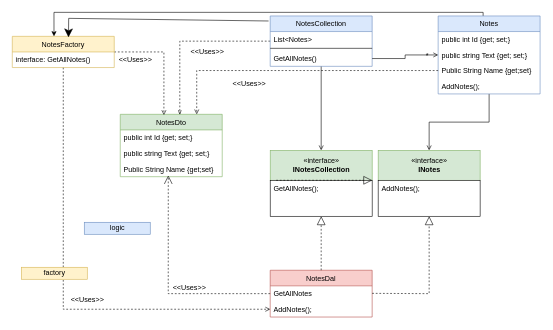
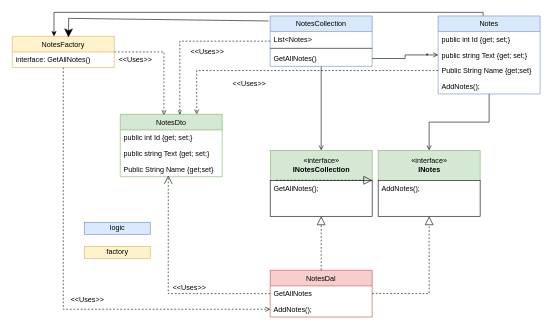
- <mxCell id="33" value="factory" style="html=1;fillColor=#fff2cc;strokeColor=#d6b656;" parent="1" vertex="1"><mxGeometry x="35" y="445" width="110" height="20" as="geometry" /></mxCell>
+ <mxCell id="33" value="factory" style="html=1;fillColor=#fff2cc;strokeColor=#d6b656;" parent="1" vertex="1"><mxGeometry x="140" y="410" width="110" height="20" as="geometry" /></mxCell>
